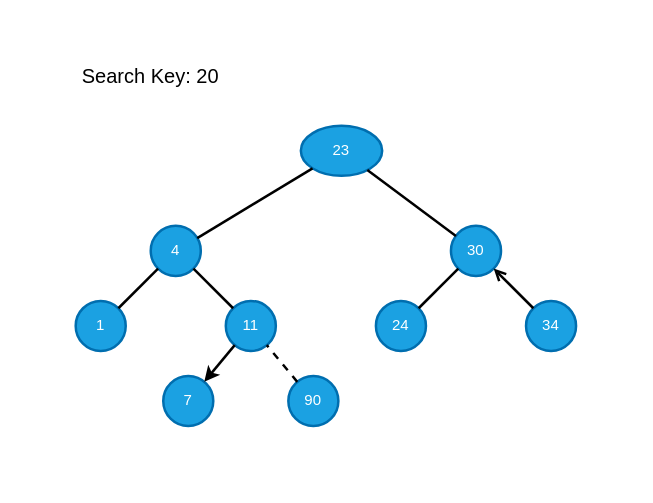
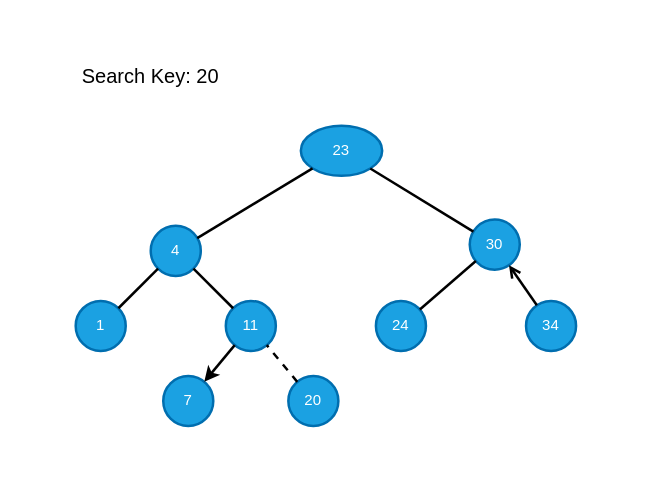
- <mxCell id="5" value="30" style="ellipse;whiteSpace=wrap;html=1;aspect=fixed;strokeColor=#006EAF;strokeWidth=2;fillColor=#1ba1e2;fontColor=#ffffff;" parent="1" vertex="1"><mxGeometry x="360" y="180" width="40" height="40" as="geometry" /></mxCell>
+ <mxCell id="5" value="30" style="ellipse;whiteSpace=wrap;html=1;aspect=fixed;strokeColor=#006EAF;strokeWidth=2;fillColor=#1ba1e2;fontColor=#ffffff;" parent="1" vertex="1"><mxGeometry x="375" y="175" width="40" height="40" as="geometry" /></mxCell>
- <mxCell id="11" value="90" style="ellipse;whiteSpace=wrap;html=1;aspect=fixed;strokeColor=#006EAF;strokeWidth=2;fillColor=#1ba1e2;fontColor=#ffffff;" parent="1" vertex="1"><mxGeometry x="230" y="300" width="40" height="40" as="geometry" /></mxCell>
+ <mxCell id="11" value="20" style="ellipse;whiteSpace=wrap;html=1;aspect=fixed;strokeColor=#006EAF;strokeWidth=2;fillColor=#1ba1e2;fontColor=#ffffff;" parent="1" vertex="1"><mxGeometry x="230" y="300" width="40" height="40" as="geometry" /></mxCell>
